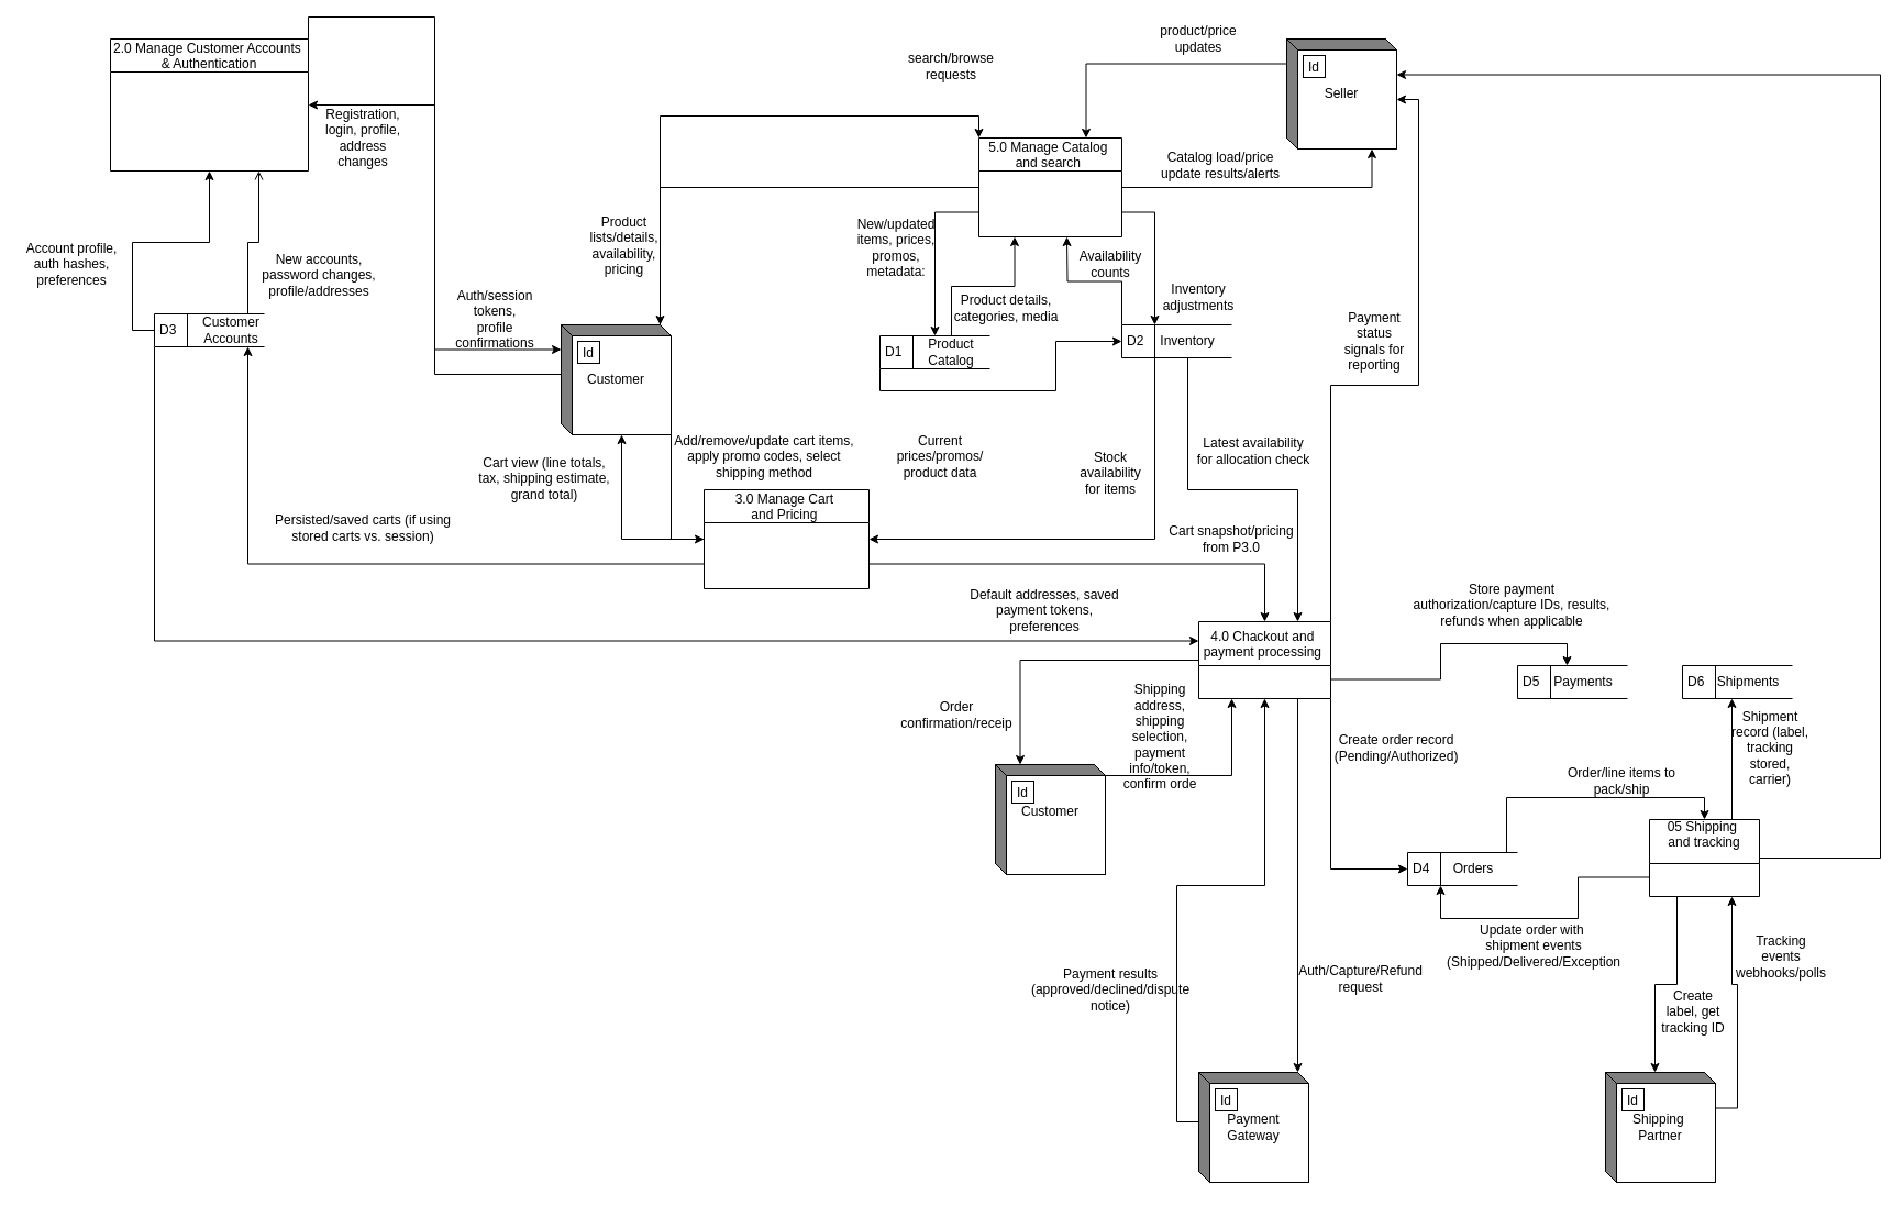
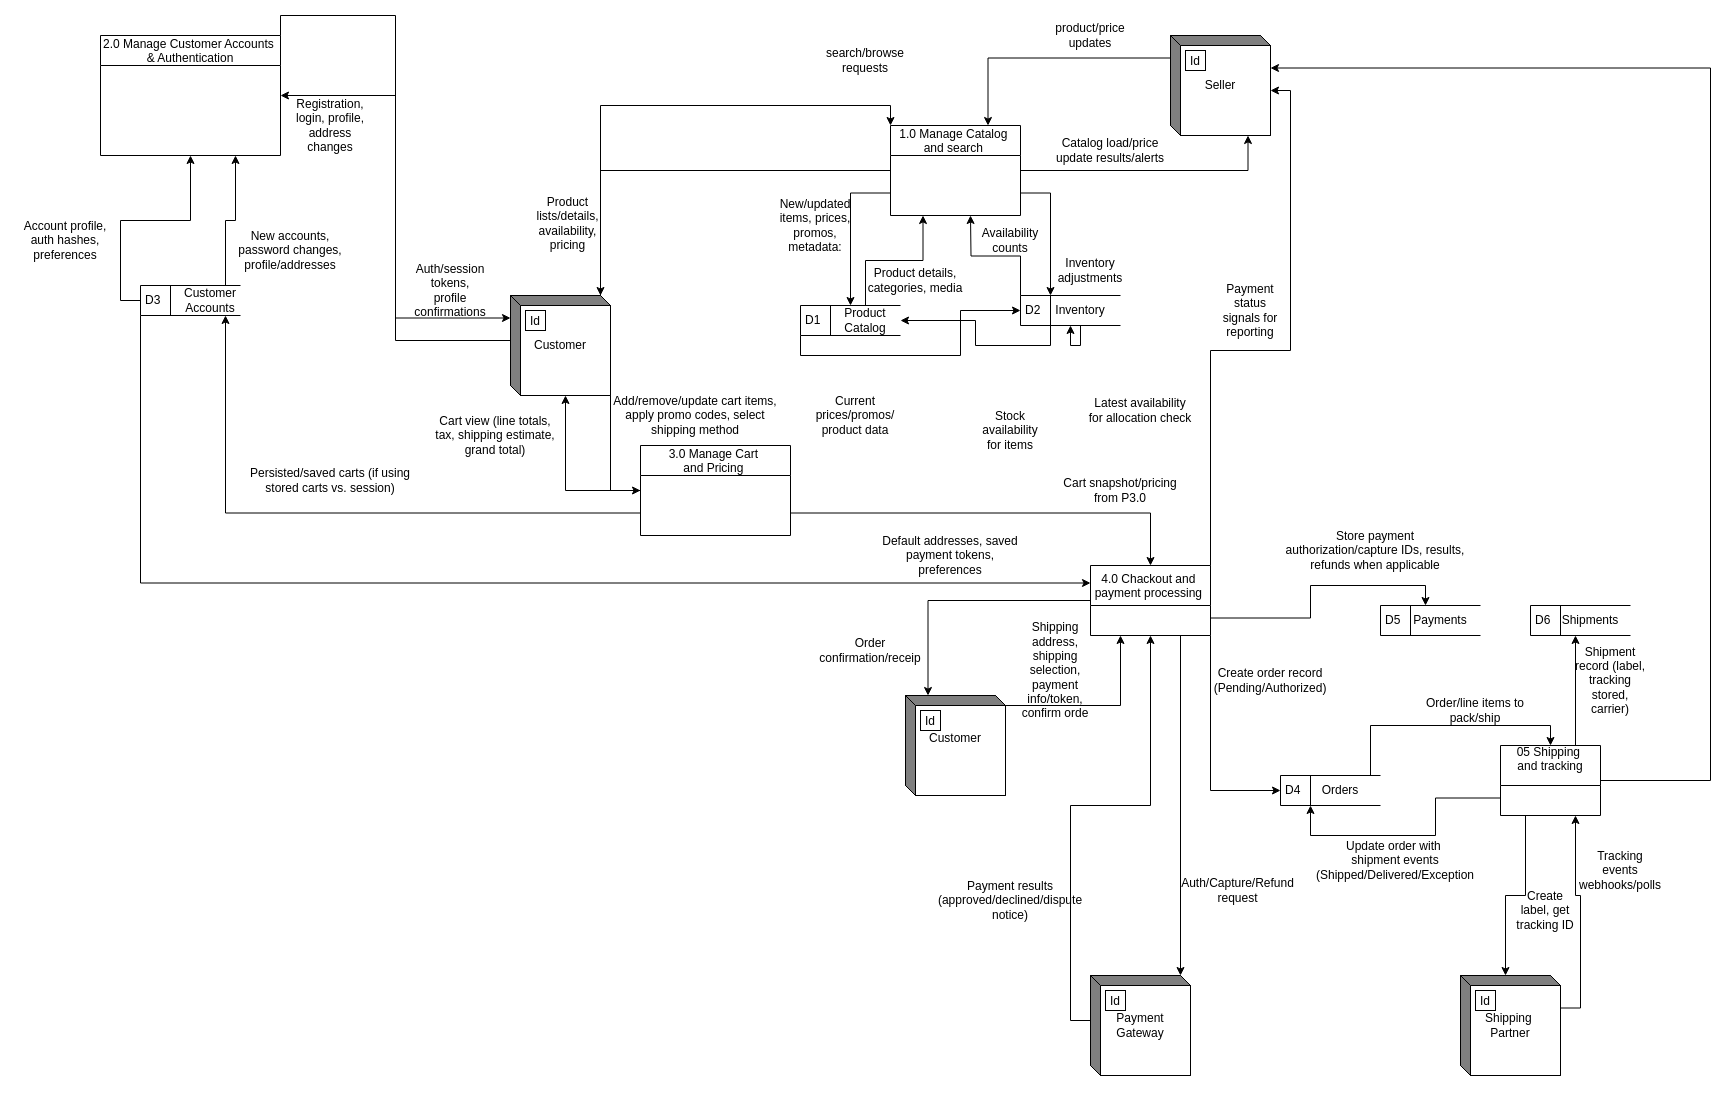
- <mxCell id="4" value="5.0 Manage Catalog &#10;and search " style="swimlane;fontStyle=0;childLayout=stackLayout;horizontal=1;startSize=30;fillColor=#ffffff;horizontalStack=0;resizeParent=1;resizeParentMax=0;resizeLast=0;collapsible=0;marginBottom=0;swimlaneFillColor=#ffffff;" vertex="1" parent="1"><mxGeometry x="890" y="125" width="130" height="90" as="geometry" /></mxCell>
+ <mxCell id="4" value="1.0 Manage Catalog &#10;and search " style="swimlane;fontStyle=0;childLayout=stackLayout;horizontal=1;startSize=30;fillColor=#ffffff;horizontalStack=0;resizeParent=1;resizeParentMax=0;resizeLast=0;collapsible=0;marginBottom=0;swimlaneFillColor=#ffffff;" vertex="1" parent="1"><mxGeometry x="890" y="125" width="130" height="90" as="geometry" /></mxCell>
- <mxCell id="36" style="edgeStyle=orthogonalEdgeStyle;rounded=0;orthogonalLoop=1;jettySize=auto;html=1;exitX=0.75;exitY=0;exitDx=0;exitDy=0;entryX=0.75;entryY=1;entryDx=0;entryDy=0;endArrow=open;" edge="1" parent="1" source="37" target="31"><mxGeometry relative="1" as="geometry" /></mxCell>
+ <mxCell id="36" style="edgeStyle=orthogonalEdgeStyle;rounded=0;orthogonalLoop=1;jettySize=auto;html=1;exitX=0.75;exitY=0;exitDx=0;exitDy=0;entryX=0.75;entryY=1;entryDx=0;entryDy=0;" edge="1" parent="1" source="37" target="31"><mxGeometry relative="1" as="geometry" /></mxCell>
- <mxCell id="22" style="edgeStyle=orthogonalEdgeStyle;rounded=0;orthogonalLoop=1;jettySize=auto;html=1;exitX=0.5;exitY=1;exitDx=0;exitDy=0;entryX=0.75;entryY=0;entryDx=0;entryDy=0;" edge="1" parent="1" source="23" target="57"><mxGeometry relative="1" as="geometry" /></mxCell>
+ <mxCell id="22" style="edgeStyle=orthogonalEdgeStyle;rounded=0;orthogonalLoop=1;jettySize=auto;html=1;exitX=0.5;exitY=1;exitDx=0;exitDy=0;" edge="1" parent="1" source="23" target="19"><mxGeometry relative="1" as="geometry" /></mxCell>
- <mxCell id="18" style="edgeStyle=orthogonalEdgeStyle;rounded=0;orthogonalLoop=1;jettySize=auto;html=1;exitX=0;exitY=1;exitDx=0;exitDy=0;entryX=1;entryY=0.5;entryDx=0;entryDy=0;" edge="1" parent="1" source="23" target="45"><mxGeometry relative="1" as="geometry" /></mxCell>
+ <mxCell id="18" style="edgeStyle=orthogonalEdgeStyle;rounded=0;orthogonalLoop=1;jettySize=auto;html=1;exitX=0;exitY=1;exitDx=0;exitDy=0;" edge="1" parent="1" source="23" target="16"><mxGeometry relative="1" as="geometry" /></mxCell>
- <mxCell id="91" value="Create label, get tracking ID" style="text;html=1;align=center;verticalAlign=middle;whiteSpace=wrap;rounded=0;" vertex="1" parent="1"><mxGeometry x="1510" y="905" width="60" height="30" as="geometry" /></mxCell>
+ <mxCell id="91" value="Create label, get tracking ID" style="text;html=1;align=center;verticalAlign=middle;whiteSpace=wrap;rounded=0;" vertex="1" parent="1"><mxGeometry x="1515" y="895" width="60" height="30" as="geometry" /></mxCell>
